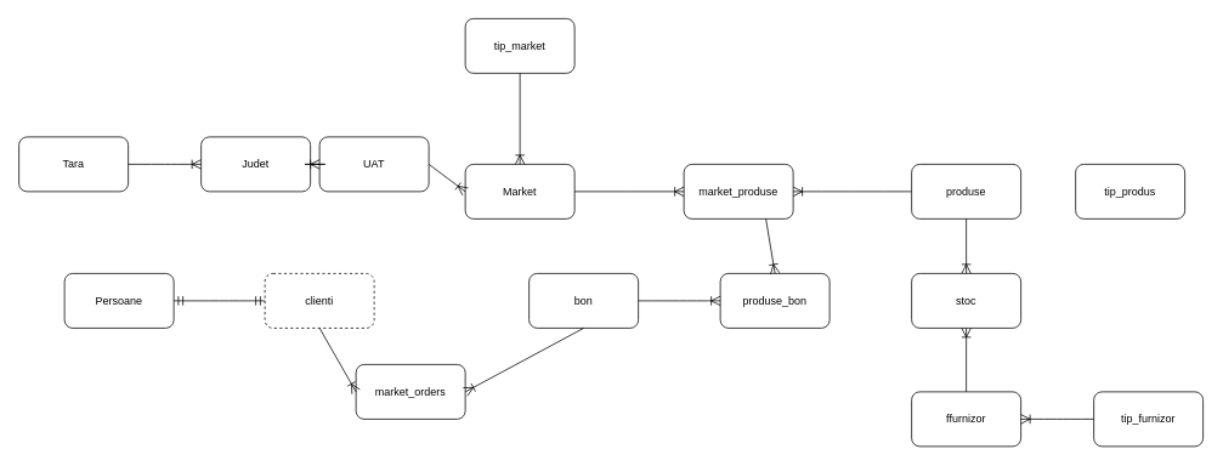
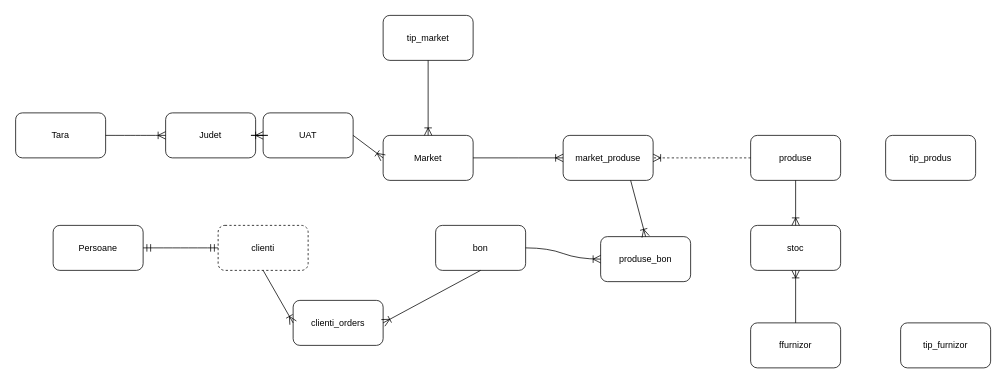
- <mxCell id="28" value="" style="edgeStyle=entityRelationEdgeStyle;fontSize=12;html=1;endArrow=ERoneToMany;rounded=0;startSize=8;endSize=8;curved=1;exitX=0;exitY=0.5;exitDx=0;exitDy=0;entryX=1;entryY=0.5;entryDx=0;entryDy=0;" edge="1" parent="1" source="10" target="26"><mxGeometry width="100" height="100" relative="1" as="geometry"><mxPoint x="680" y="180" as="sourcePoint" /><mxPoint x="780" y="80" as="targetPoint" /></mxGeometry></mxCell>
+ <mxCell id="28" value="" style="edgeStyle=entityRelationEdgeStyle;fontSize=12;html=1;endArrow=ERoneToMany;rounded=0;startSize=8;endSize=8;curved=1;exitX=0;exitY=0.5;exitDx=0;exitDy=0;entryX=1;entryY=0.5;entryDx=0;entryDy=0;dashed=1;" edge="1" parent="1" source="10" target="26"><mxGeometry width="100" height="100" relative="1" as="geometry"><mxPoint x="680" y="180" as="sourcePoint" /><mxPoint x="780" y="80" as="targetPoint" /></mxGeometry></mxCell>
- <mxCell id="29" value="produse_bon" style="rounded=1;whiteSpace=wrap;html=1;" vertex="1" parent="1"><mxGeometry x="790" y="300" width="120" height="60" as="geometry" /></mxCell>
+ <mxCell id="29" value="produse_bon" style="rounded=1;whiteSpace=wrap;html=1;" vertex="1" parent="1"><mxGeometry x="800" y="315" width="120" height="60" as="geometry" /></mxCell>
- <mxCell id="19" value="market_orders" style="rounded=1;whiteSpace=wrap;html=1;" vertex="1" parent="1"><mxGeometry x="390" y="400" width="120" height="60" as="geometry" /></mxCell>
+ <mxCell id="19" value="clienti_orders" style="rounded=1;whiteSpace=wrap;html=1;" vertex="1" parent="1"><mxGeometry x="390" y="400" width="120" height="60" as="geometry" /></mxCell>
- <mxCell id="22" value="" style="edgeStyle=entityRelationEdgeStyle;fontSize=12;html=1;endArrow=ERoneToMany;rounded=0;startSize=8;endSize=8;curved=1;exitX=0;exitY=0.5;exitDx=0;exitDy=0;entryX=1;entryY=0.5;entryDx=0;entryDy=0;" edge="1" parent="1" source="13" target="12"><mxGeometry width="100" height="100" relative="1" as="geometry"><mxPoint x="1120" y="160" as="sourcePoint" /><mxPoint x="1220" y="60" as="targetPoint" /></mxGeometry></mxCell>
